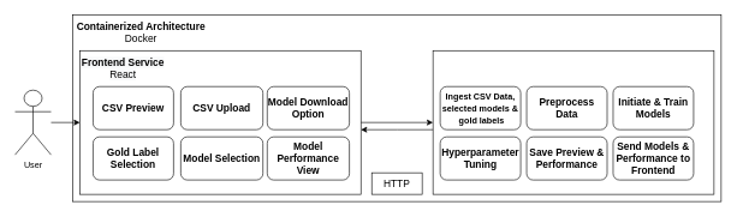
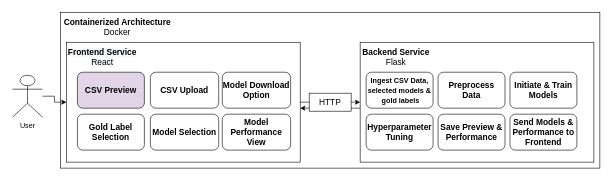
+ <mxCell id="16" value="&lt;b&gt;Backend Service&lt;br&gt;&lt;/b&gt;Flask" style="text;html=1;strokeColor=none;fillColor=none;align=center;verticalAlign=middle;whiteSpace=wrap;rounded=0;fontSize=14;" vertex="1" parent="14"><mxGeometry width="120" height="50" as="geometry" /></mxCell>
- <mxCell id="6" value="&lt;b&gt;CSV Preview&lt;/b&gt;" style="rounded=1;whiteSpace=wrap;html=1;fontSize=14;" vertex="1" parent="3"><mxGeometry x="18.3" y="50" width="111.7" height="60" as="geometry" /></mxCell>
+ <mxCell id="6" value="&lt;b&gt;CSV Preview&lt;/b&gt;" style="rounded=1;whiteSpace=wrap;html=1;fontSize=14;fillColor=#e1d5e7;" vertex="1" parent="3"><mxGeometry x="18.3" y="50" width="111.7" height="60" as="geometry" /></mxCell>
- <mxCell id="13" value="User" style="shape=umlActor;verticalLabelPosition=bottom;verticalAlign=top;html=1;outlineConnect=0;" vertex="1" parent="1"><mxGeometry x="20" y="125" width="50" height="90" as="geometry" /></mxCell>
+ <mxCell id="13" value="User" style="shape=umlActor;verticalLabelPosition=bottom;verticalAlign=top;html=1;outlineConnect=0;" vertex="1" parent="1"><mxGeometry x="20" y="125" width="50" height="70" as="geometry" /></mxCell>
- <mxCell id="25" value="HTTP" style="rounded=0;whiteSpace=wrap;html=1;fontSize=14;" vertex="1" parent="1"><mxGeometry x="515" y="240" width="70" height="30" as="geometry" /></mxCell>
+ <mxCell id="25" value="HTTP" style="rounded=0;whiteSpace=wrap;html=1;fontSize=14;" vertex="1" parent="1"><mxGeometry x="515" y="155" width="70" height="30" as="geometry" /></mxCell>
